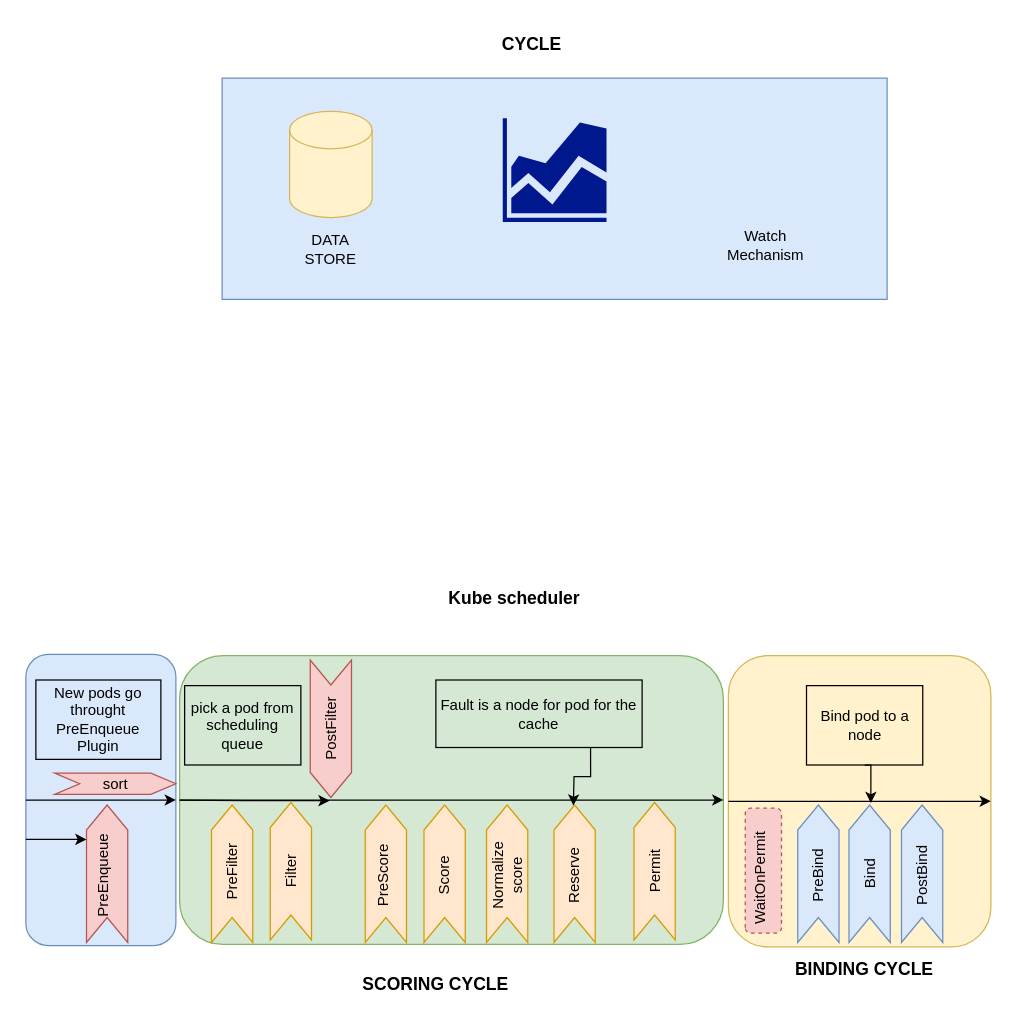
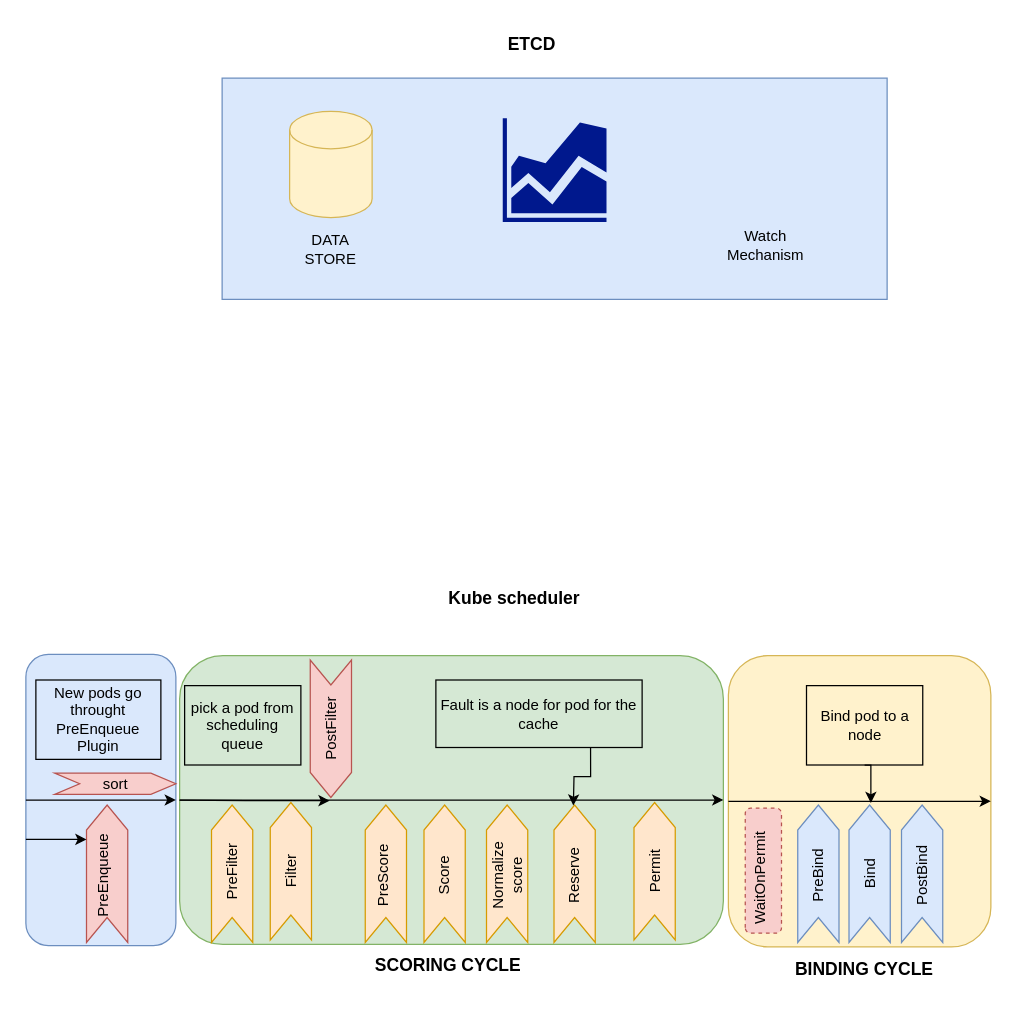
- <mxCell id="8" value="&lt;b&gt;&lt;font style=&quot;font-size: 14px;&quot;&gt;CYCLE&lt;/font&gt;&lt;/b&gt;" style="text;html=1;align=center;verticalAlign=middle;whiteSpace=wrap;rounded=0;" vertex="1" parent="1"><mxGeometry x="394.5" y="20" width="60" height="30" as="geometry" /></mxCell>
+ <mxCell id="8" value="&lt;b&gt;&lt;font style=&quot;font-size: 14px;&quot;&gt;ETCD&lt;/font&gt;&lt;/b&gt;" style="text;html=1;align=center;verticalAlign=middle;whiteSpace=wrap;rounded=0;" vertex="1" parent="1"><mxGeometry x="394.5" y="20" width="60" height="30" as="geometry" /></mxCell>
- <mxCell id="46" value="&lt;b&gt;&lt;font style=&quot;font-size: 14px;&quot;&gt;SCORING CYCLE&lt;/font&gt;&lt;/b&gt;" style="text;html=1;align=center;verticalAlign=middle;whiteSpace=wrap;rounded=0;movable=1;resizable=1;rotatable=1;deletable=1;editable=1;locked=0;connectable=1;" vertex="1" parent="1"><mxGeometry x="281" y="772" width="134" height="30" as="geometry" /></mxCell>
+ <mxCell id="46" value="&lt;b&gt;&lt;font style=&quot;font-size: 14px;&quot;&gt;SCORING CYCLE&lt;/font&gt;&lt;/b&gt;" style="text;html=1;align=center;verticalAlign=middle;whiteSpace=wrap;rounded=0;movable=1;resizable=1;rotatable=1;deletable=1;editable=1;locked=0;connectable=1;" vertex="1" parent="1"><mxGeometry x="291" y="757" width="134" height="30" as="geometry" /></mxCell>
